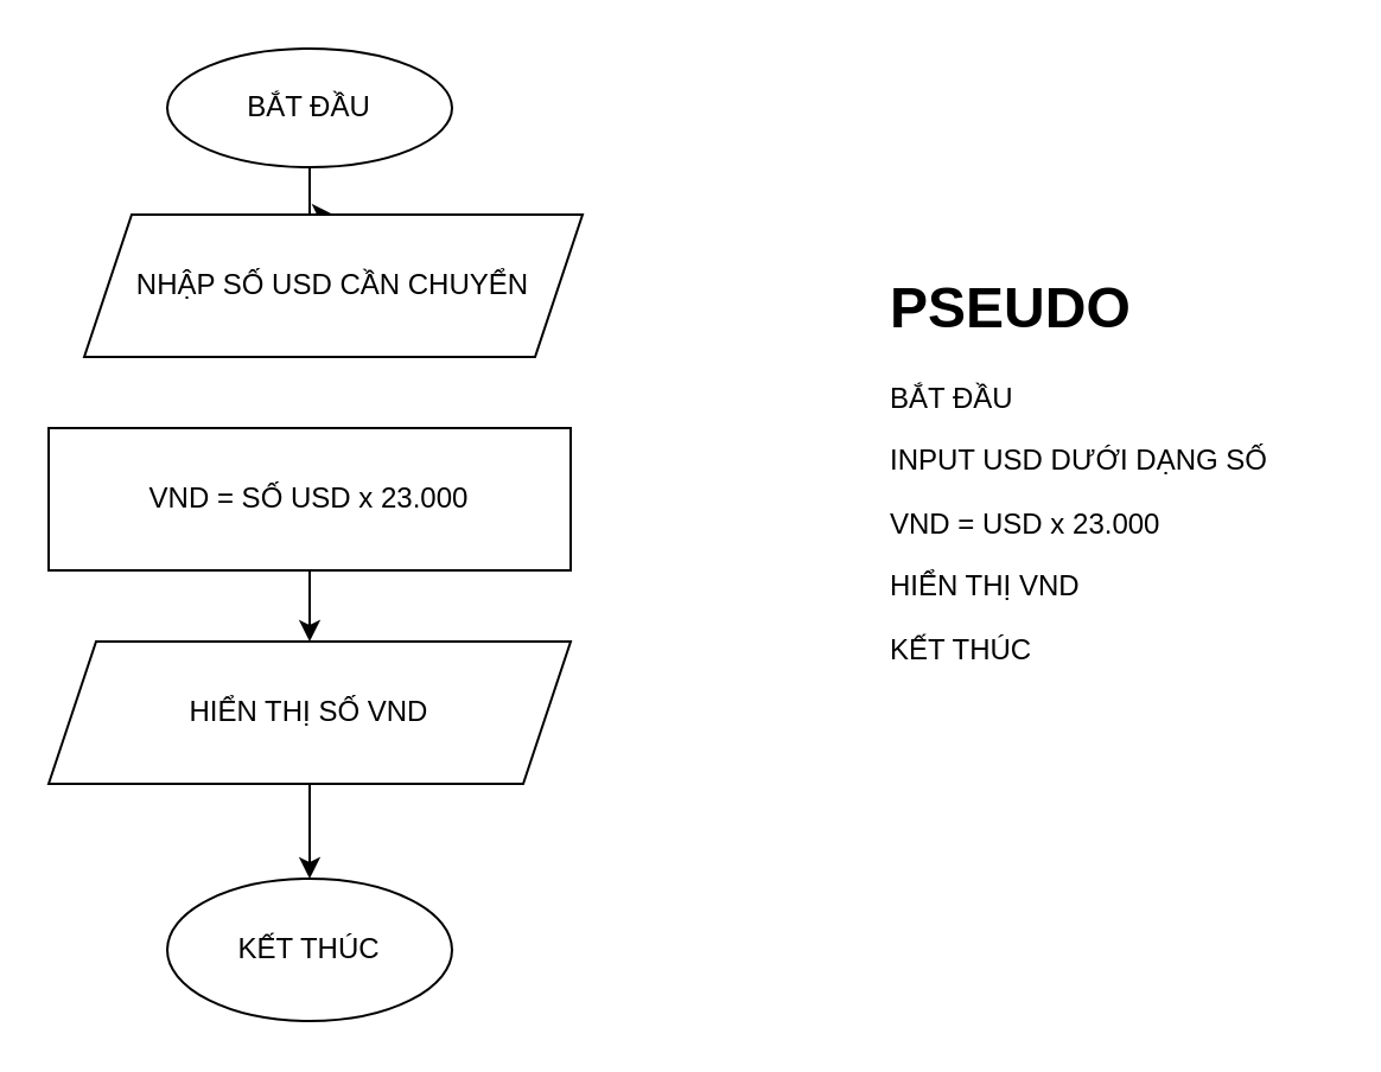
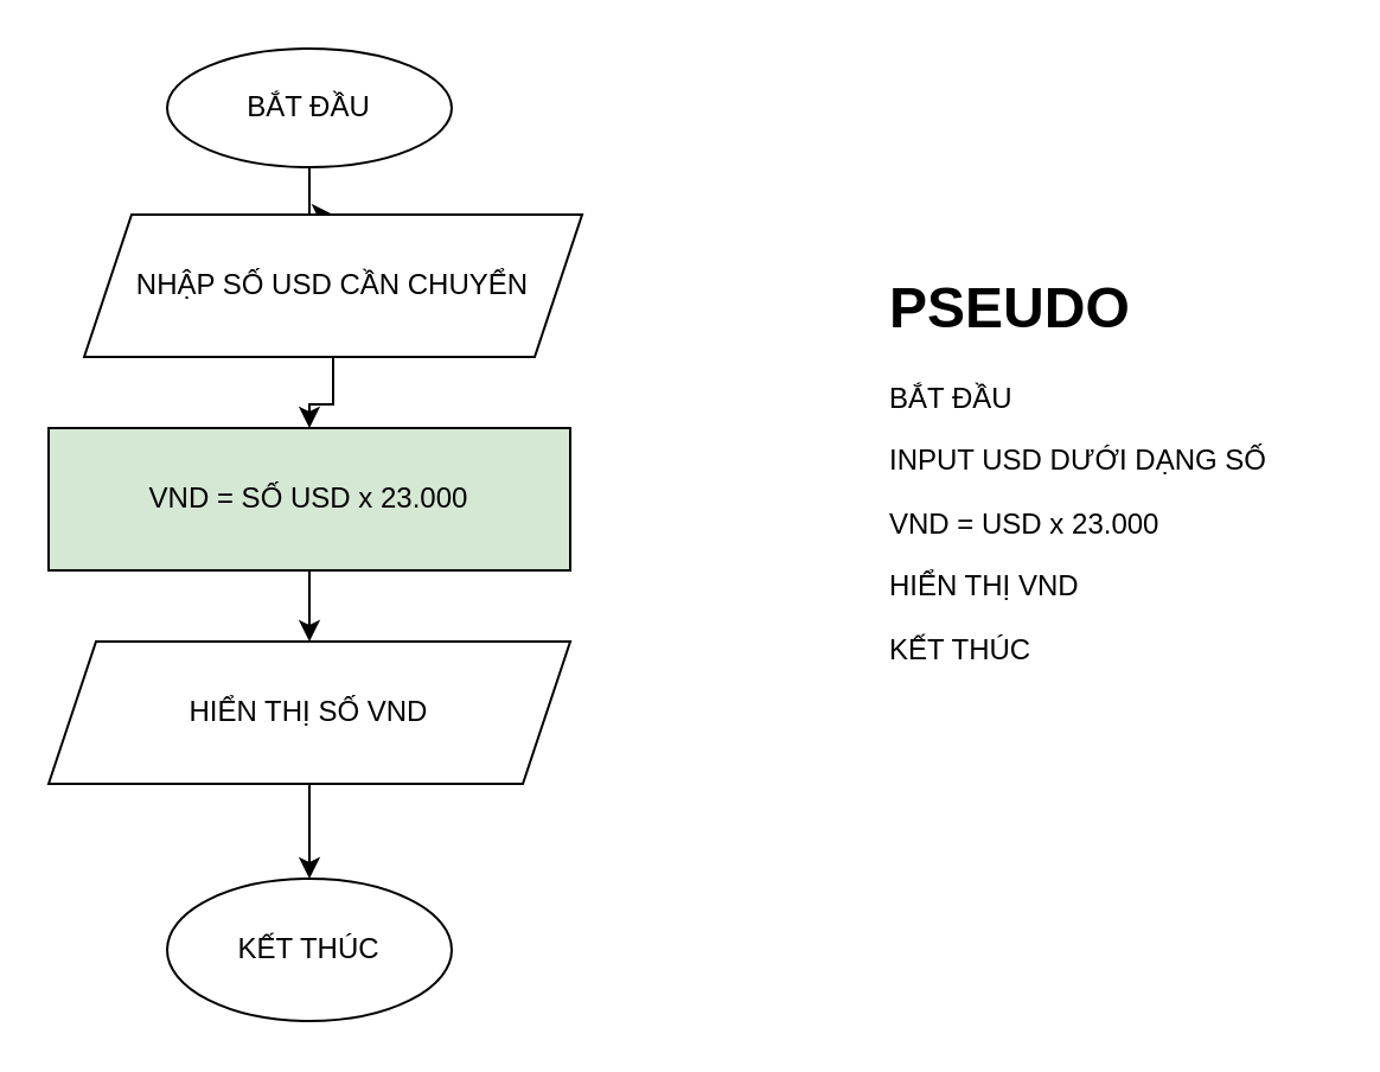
+ <mxCell id="4" value="" style="edgeStyle=orthogonalEdgeStyle;rounded=0;orthogonalLoop=1;jettySize=auto;html=1;" edge="1" parent="1" source="5" target="7"><mxGeometry relative="1" as="geometry" /></mxCell>
- <mxCell id="7" value="VND = SỐ USD x 23.000" style="whiteSpace=wrap;html=1;" vertex="1" parent="1"><mxGeometry x="20" y="180" width="220" height="60" as="geometry" /></mxCell>
+ <mxCell id="7" value="VND = SỐ USD x 23.000" style="whiteSpace=wrap;html=1;fillColor=#d5e8d4;" vertex="1" parent="1"><mxGeometry x="20" y="180" width="220" height="60" as="geometry" /></mxCell>
